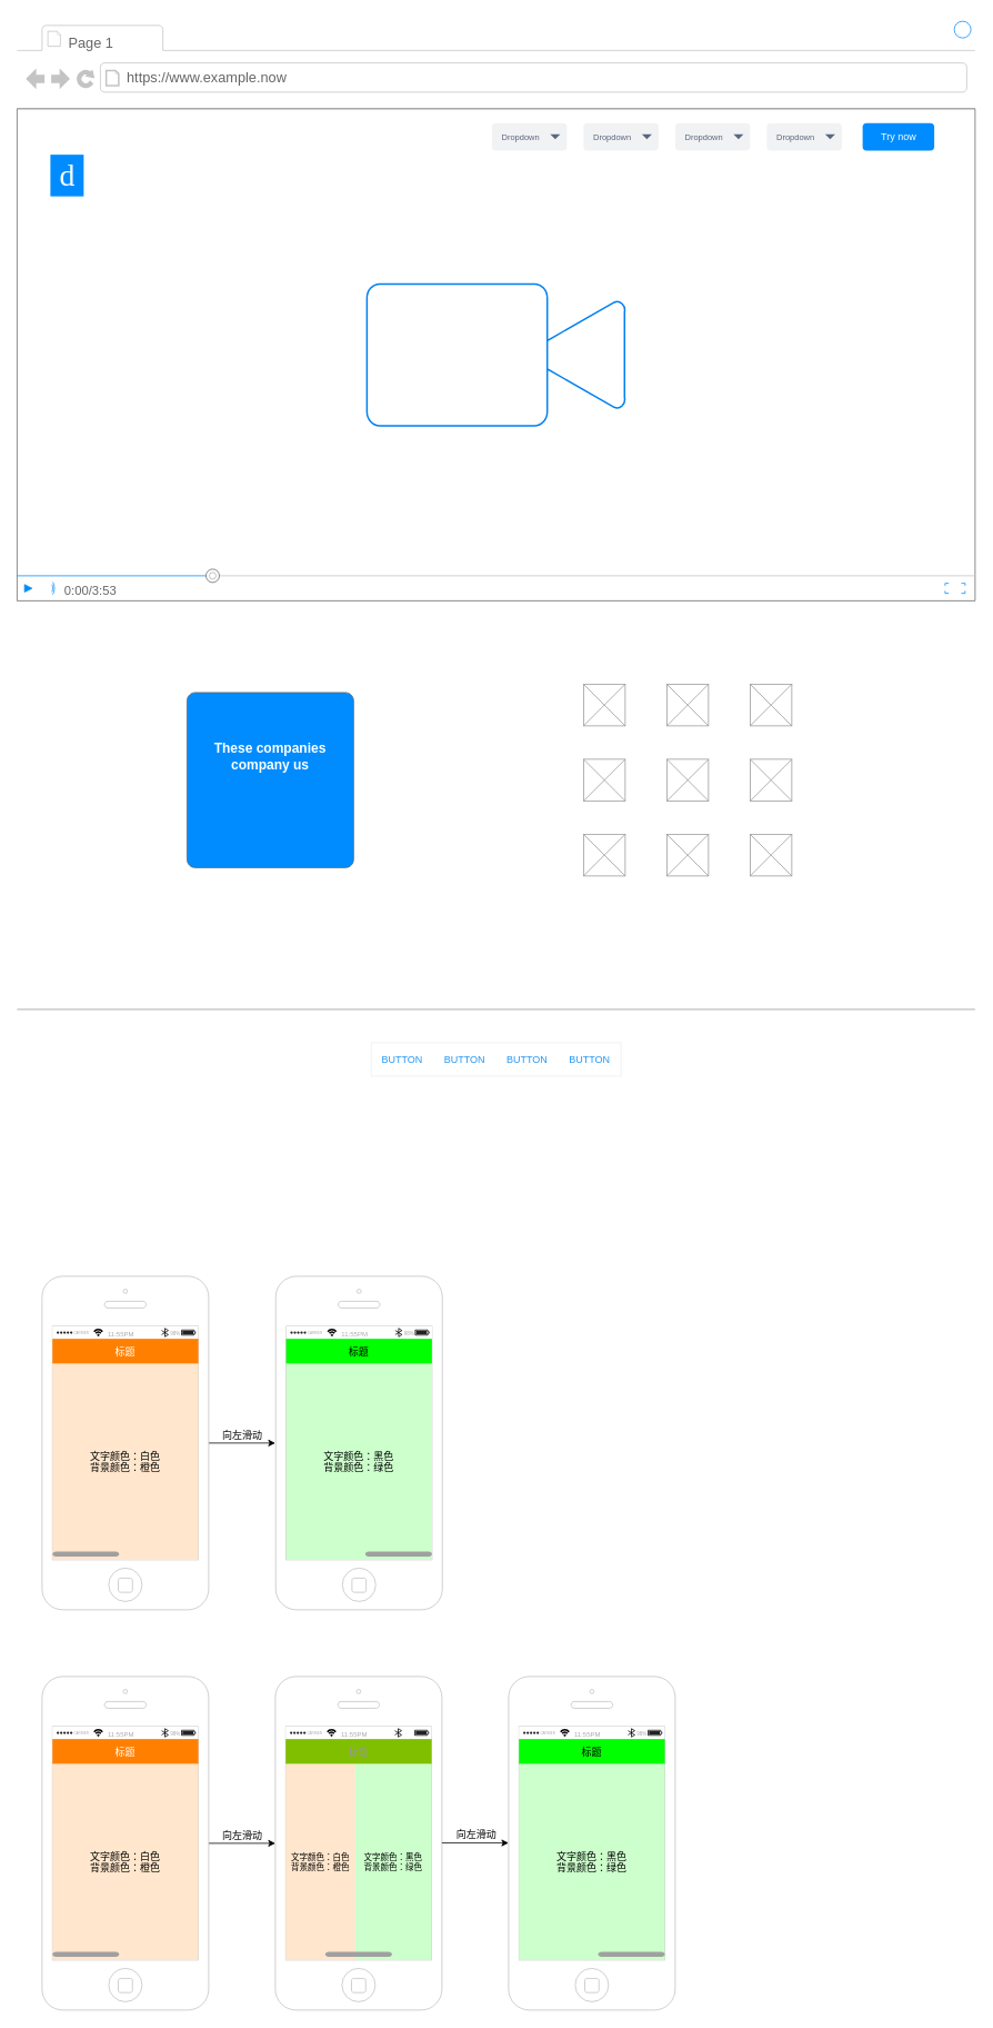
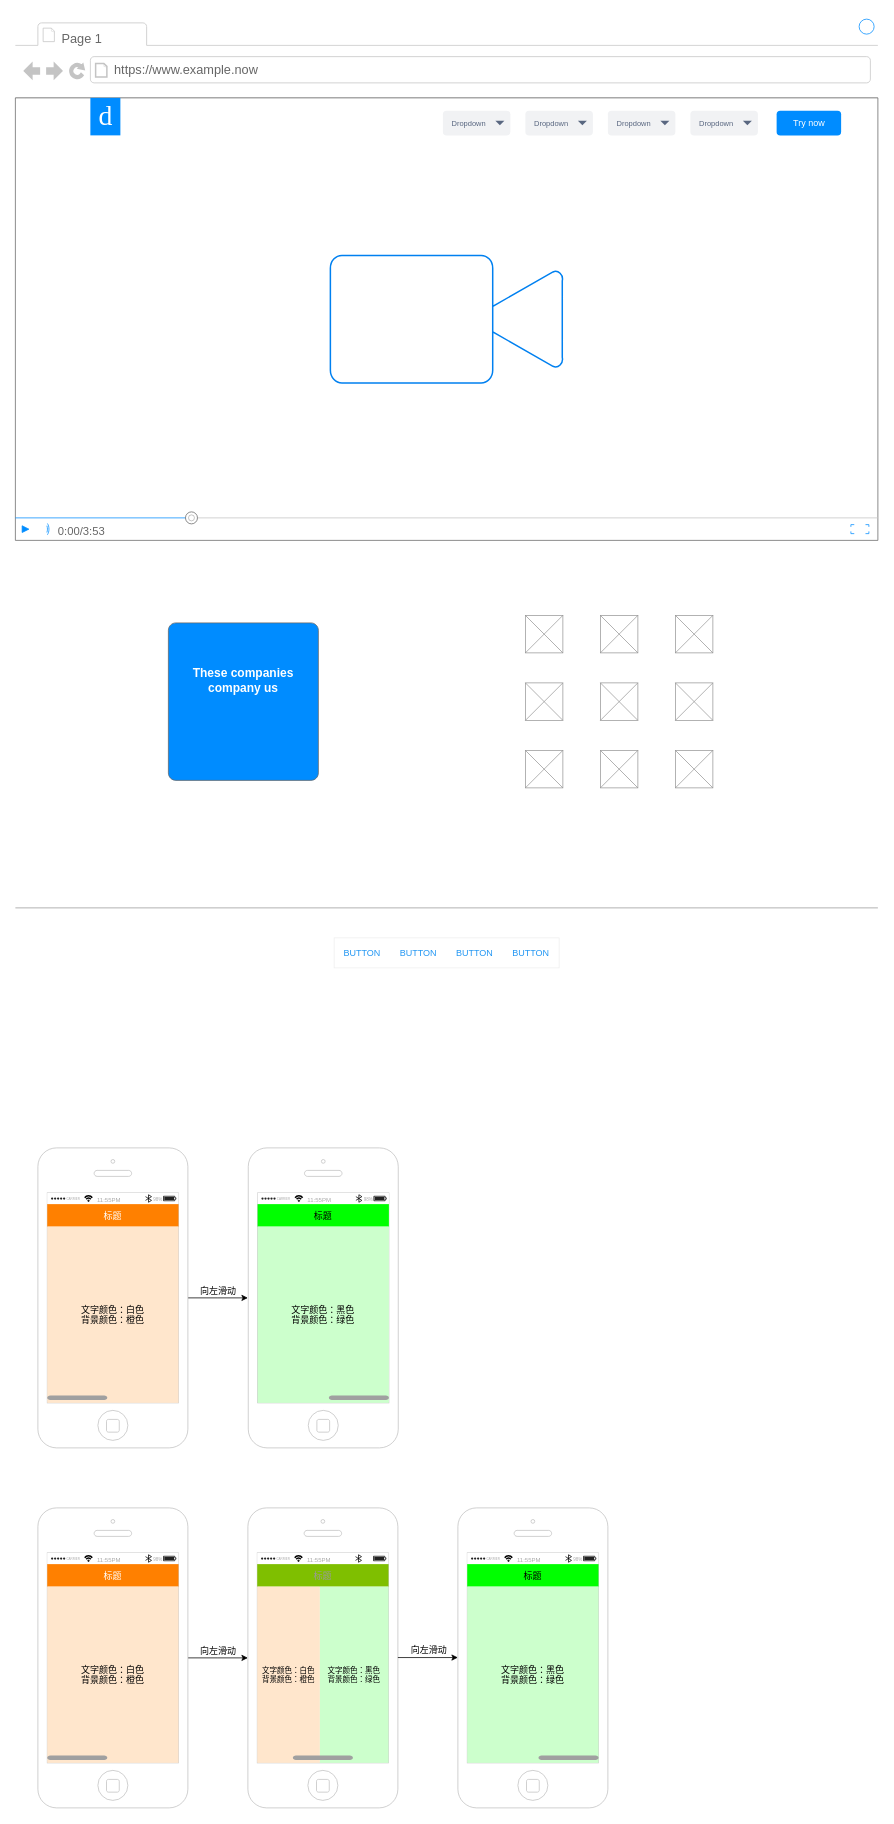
- <mxCell id="38" value="d" style="text;html=1;align=center;verticalAlign=middle;resizable=0;points=[];autosize=1;fontSize=37;fontFamily=Tahoma;fillColor=#008CFF;fontColor=#FFFFFF;" parent="3" vertex="1"><mxGeometry x="40" y="165" width="40" height="50" as="geometry" /></mxCell>
+ <mxCell id="38" value="d" style="text;html=1;align=center;verticalAlign=middle;resizable=0;points=[];autosize=1;fontSize=37;fontFamily=Tahoma;fillColor=#008CFF;fontColor=#FFFFFF;" parent="3" vertex="1"><mxGeometry x="100" y="110" width="40" height="50" as="geometry" /></mxCell>
